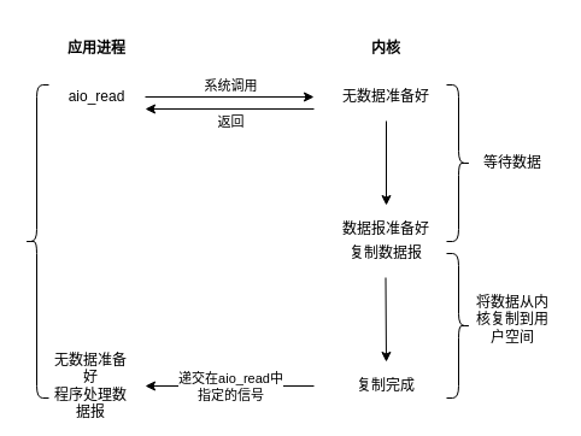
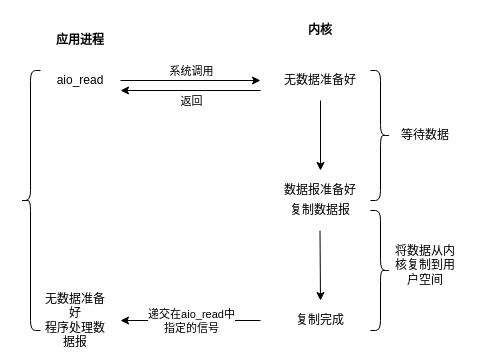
- <mxCell id="4" value="&lt;b&gt;内核&lt;/b&gt;" style="text;html=1;strokeColor=none;fillColor=none;align=center;verticalAlign=middle;whiteSpace=wrap;rounded=0;" vertex="1" parent="1"><mxGeometry x="280" y="20" width="80" height="40" as="geometry" /></mxCell>
+ <mxCell id="4" value="&lt;b&gt;内核&lt;/b&gt;" style="text;html=1;strokeColor=none;fillColor=none;align=center;verticalAlign=middle;whiteSpace=wrap;rounded=0;" vertex="1" parent="1"><mxGeometry x="280" y="10" width="80" height="40" as="geometry" /></mxCell>
